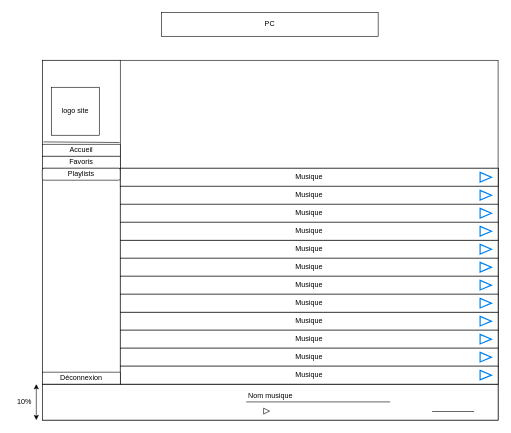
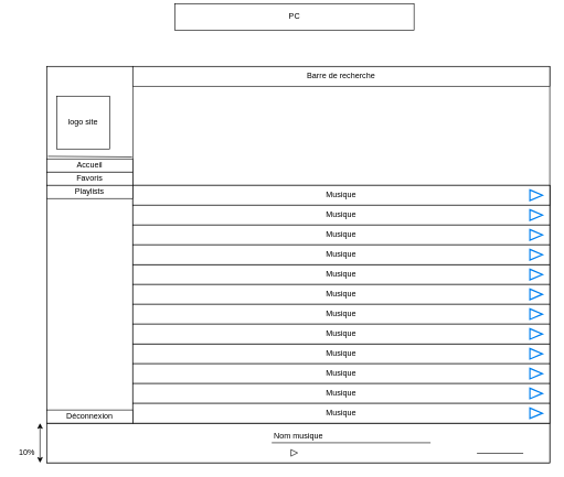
- <mxCell id="2" value="PC" style="rounded=0;whiteSpace=wrap;html=1;" parent="1" vertex="1"><mxGeometry x="269" y="20" width="361" height="40" as="geometry" /></mxCell>
+ <mxCell id="2" value="PC" style="rounded=0;whiteSpace=wrap;html=1;" parent="1" vertex="1"><mxGeometry x="264" y="5" width="361" height="40" as="geometry" /></mxCell>
+ <mxCell id="49" value="Barre de recherche" style="rounded=0;whiteSpace=wrap;html=1;" vertex="1" parent="1"><mxGeometry x="200" y="100" width="630" height="30" as="geometry" /></mxCell>
- <mxCell id="47" value="Playlists" style="whiteSpace=wrap;html=1;rounded=1;" parent="1" vertex="1"><mxGeometry x="70" y="280" width="130" height="20" as="geometry" /></mxCell>
+ <mxCell id="47" value="Playlists" style="rounded=0;whiteSpace=wrap;html=1;" parent="1" vertex="1"><mxGeometry x="70" y="280" width="130" height="20" as="geometry" /></mxCell>
- <mxCell id="7" value="10%" style="text;html=1;align=center;verticalAlign=middle;resizable=0;points=[];autosize=1;" parent="1" vertex="1"><mxGeometry x="20" y="660" width="40" height="20" as="geometry" /></mxCell>
+ <mxCell id="7" value="10%" style="text;html=1;align=center;verticalAlign=middle;resizable=0;points=[];autosize=1;" parent="1" vertex="1"><mxGeometry x="20" y="675" width="40" height="20" as="geometry" /></mxCell>
